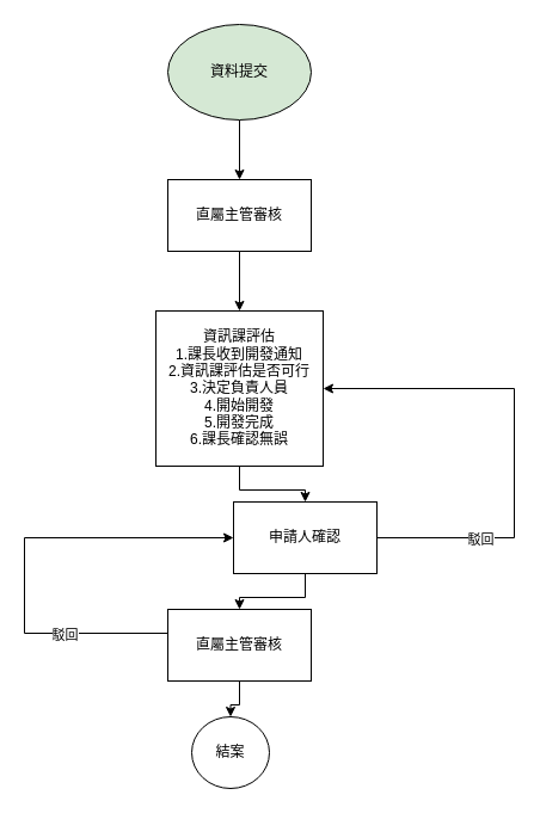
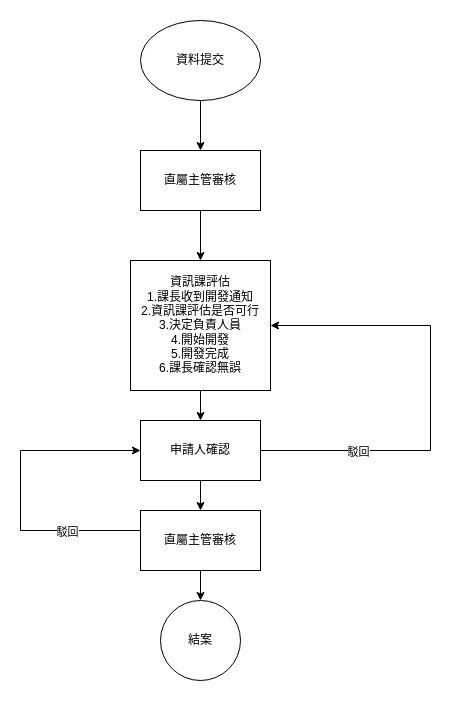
- <mxCell id="3" value="&lt;font style=&quot;vertical-align: inherit;&quot;&gt;&lt;font style=&quot;vertical-align: inherit;&quot;&gt;資料提交&lt;/font&gt;&lt;/font&gt;" style="ellipse;whiteSpace=wrap;html=1;fillColor=#d5e8d4;" parent="1" vertex="1"><mxGeometry x="140" y="20" width="120" height="80" as="geometry" /></mxCell>
+ <mxCell id="3" value="&lt;font style=&quot;vertical-align: inherit;&quot;&gt;&lt;font style=&quot;vertical-align: inherit;&quot;&gt;資料提交&lt;/font&gt;&lt;/font&gt;" style="ellipse;whiteSpace=wrap;html=1;" parent="1" vertex="1"><mxGeometry x="140" y="20" width="120" height="80" as="geometry" /></mxCell>
- <mxCell id="11" value="&lt;font style=&quot;vertical-align: inherit;&quot;&gt;&lt;font style=&quot;vertical-align: inherit;&quot;&gt;&lt;font style=&quot;vertical-align: inherit;&quot;&gt;&lt;font style=&quot;vertical-align: inherit;&quot;&gt;&lt;font style=&quot;vertical-align: inherit;&quot;&gt;&lt;font style=&quot;vertical-align: inherit;&quot;&gt;&lt;font style=&quot;vertical-align: inherit;&quot;&gt;&lt;font style=&quot;vertical-align: inherit;&quot;&gt;&lt;font style=&quot;vertical-align: inherit;&quot;&gt;&lt;font style=&quot;vertical-align: inherit;&quot;&gt;申請人確認&lt;/font&gt;&lt;/font&gt;&lt;/font&gt;&lt;/font&gt;&lt;/font&gt;&lt;/font&gt;&lt;/font&gt;&lt;/font&gt;&lt;/font&gt;&lt;/font&gt;" style="whiteSpace=wrap;html=1;" parent="1" vertex="1"><mxGeometry x="195" y="420" width="120" height="60" as="geometry" /></mxCell>
+ <mxCell id="11" value="&lt;font style=&quot;vertical-align: inherit;&quot;&gt;&lt;font style=&quot;vertical-align: inherit;&quot;&gt;&lt;font style=&quot;vertical-align: inherit;&quot;&gt;&lt;font style=&quot;vertical-align: inherit;&quot;&gt;&lt;font style=&quot;vertical-align: inherit;&quot;&gt;&lt;font style=&quot;vertical-align: inherit;&quot;&gt;&lt;font style=&quot;vertical-align: inherit;&quot;&gt;&lt;font style=&quot;vertical-align: inherit;&quot;&gt;&lt;font style=&quot;vertical-align: inherit;&quot;&gt;&lt;font style=&quot;vertical-align: inherit;&quot;&gt;申請人確認&lt;/font&gt;&lt;/font&gt;&lt;/font&gt;&lt;/font&gt;&lt;/font&gt;&lt;/font&gt;&lt;/font&gt;&lt;/font&gt;&lt;/font&gt;&lt;/font&gt;" style="whiteSpace=wrap;html=1;" parent="1" vertex="1"><mxGeometry x="140" y="420" width="120" height="60" as="geometry" /></mxCell>
- <mxCell id="16" value="&lt;font style=&quot;vertical-align: inherit;&quot;&gt;&lt;font style=&quot;vertical-align: inherit;&quot;&gt;&lt;font style=&quot;vertical-align: inherit;&quot;&gt;&lt;font style=&quot;vertical-align: inherit;&quot;&gt;結案&lt;/font&gt;&lt;/font&gt;&lt;/font&gt;&lt;/font&gt;" style="ellipse;whiteSpace=wrap;html=1;" parent="1" vertex="1"><mxGeometry x="160" y="600" width="65" height="60" as="geometry" /></mxCell>
+ <mxCell id="16" value="&lt;font style=&quot;vertical-align: inherit;&quot;&gt;&lt;font style=&quot;vertical-align: inherit;&quot;&gt;&lt;font style=&quot;vertical-align: inherit;&quot;&gt;&lt;font style=&quot;vertical-align: inherit;&quot;&gt;結案&lt;/font&gt;&lt;/font&gt;&lt;/font&gt;&lt;/font&gt;" style="ellipse;whiteSpace=wrap;html=1;" parent="1" vertex="1"><mxGeometry x="160" y="600" width="80" height="80" as="geometry" /></mxCell>
